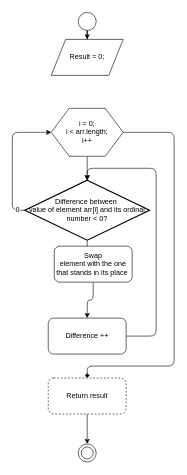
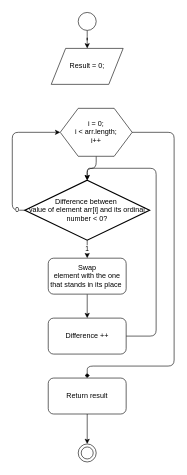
- <mxCell id="4" value="Result = 0;" style="shape=parallelogram;perimeter=parallelogramPerimeter;whiteSpace=wrap;html=1;labelBackgroundColor=none;fontColor=#000000;" parent="1" vertex="1"><mxGeometry x="85" y="65" width="120" height="60" as="geometry" /></mxCell>
+ <mxCell id="4" value="Result = 0;" style="shape=parallelogram;perimeter=parallelogramPerimeter;whiteSpace=wrap;html=1;labelBackgroundColor=none;fontColor=#000000;" parent="1" vertex="1"><mxGeometry x="85" y="80" width="120" height="60" as="geometry" /></mxCell>
- <mxCell id="7" value="i = 0;&lt;br&gt;i &amp;lt; arr.length;&lt;br&gt;i++" style="shape=hexagon;perimeter=hexagonPerimeter2;whiteSpace=wrap;html=1;labelBackgroundColor=none;fontColor=#000000;" parent="1" vertex="1"><mxGeometry x="85" y="180" width="120" height="80" as="geometry" /></mxCell>
+ <mxCell id="7" value="i = 0;&lt;br&gt;i &amp;lt; arr.length;&lt;br&gt;i++" style="shape=hexagon;perimeter=hexagonPerimeter2;whiteSpace=wrap;html=1;labelBackgroundColor=none;fontColor=#000000;" parent="1" vertex="1"><mxGeometry x="100" y="180" width="120" height="80" as="geometry" /></mxCell>
- <mxCell id="13" value="&lt;div&gt;Swap&lt;/div&gt;&lt;span&gt;element with the one that stands in its place&lt;/span&gt;&amp;nbsp;" style="rounded=1;whiteSpace=wrap;html=1;labelBackgroundColor=none;fontColor=#000000;" parent="1" vertex="1"><mxGeometry x="90" y="410" width="130" height="60" as="geometry" /></mxCell>
+ <mxCell id="13" value="&lt;div&gt;Swap&lt;/div&gt;&lt;span&gt;element with the one that stands in its place&lt;/span&gt;&amp;nbsp;" style="rounded=1;whiteSpace=wrap;html=1;labelBackgroundColor=none;fontColor=#000000;" parent="1" vertex="1"><mxGeometry x="80" y="430" width="130" height="60" as="geometry" /></mxCell>
- <mxCell id="16" value="Return result" style="rounded=1;whiteSpace=wrap;html=1;labelBackgroundColor=none;fontColor=#000000;dashed=1;" parent="1" vertex="1"><mxGeometry x="80" y="630" width="130" height="60" as="geometry" /></mxCell>
+ <mxCell id="16" value="Return result" style="rounded=1;whiteSpace=wrap;html=1;labelBackgroundColor=none;fontColor=#000000;" parent="1" vertex="1"><mxGeometry x="80" y="630" width="130" height="60" as="geometry" /></mxCell>
